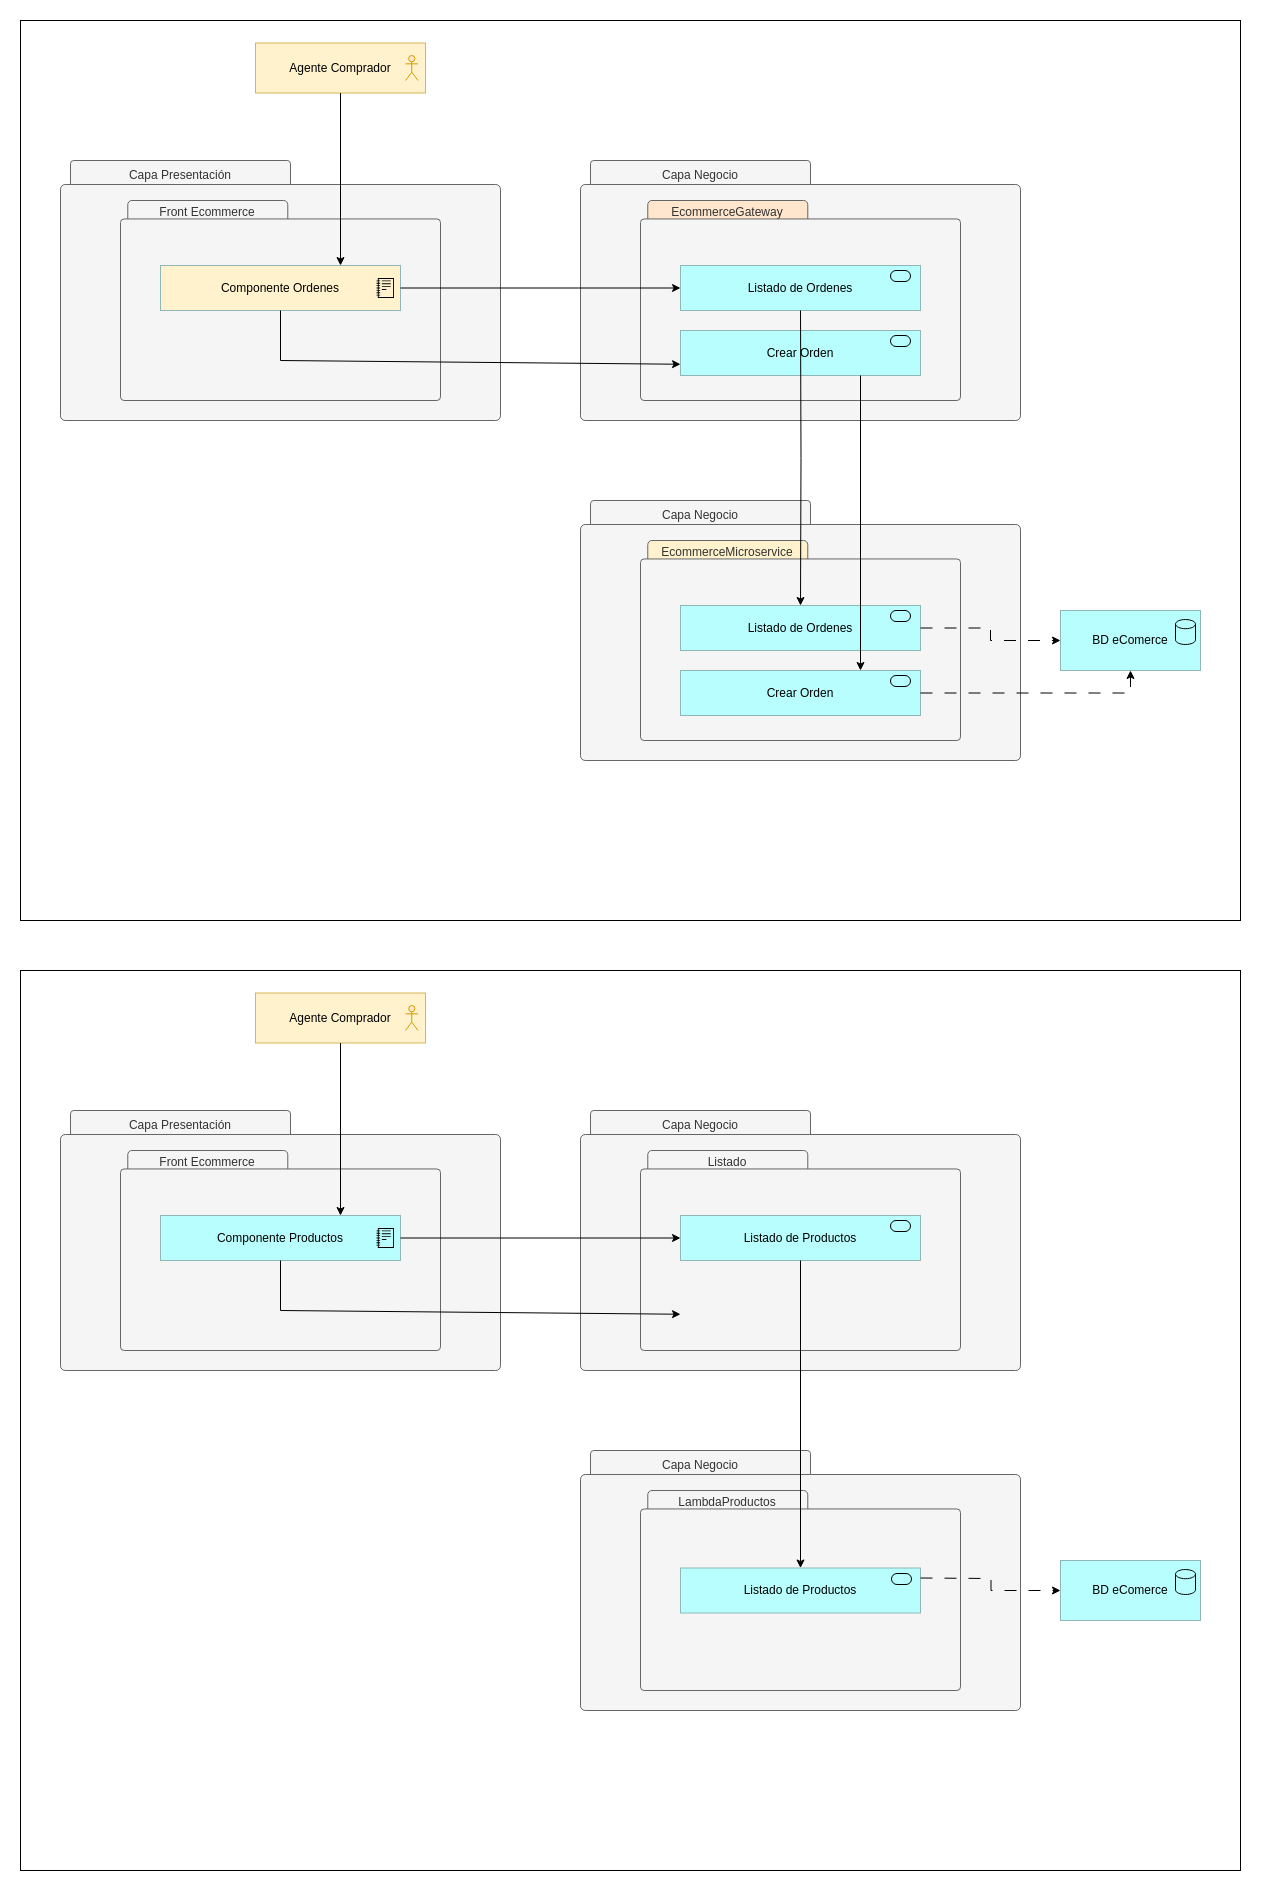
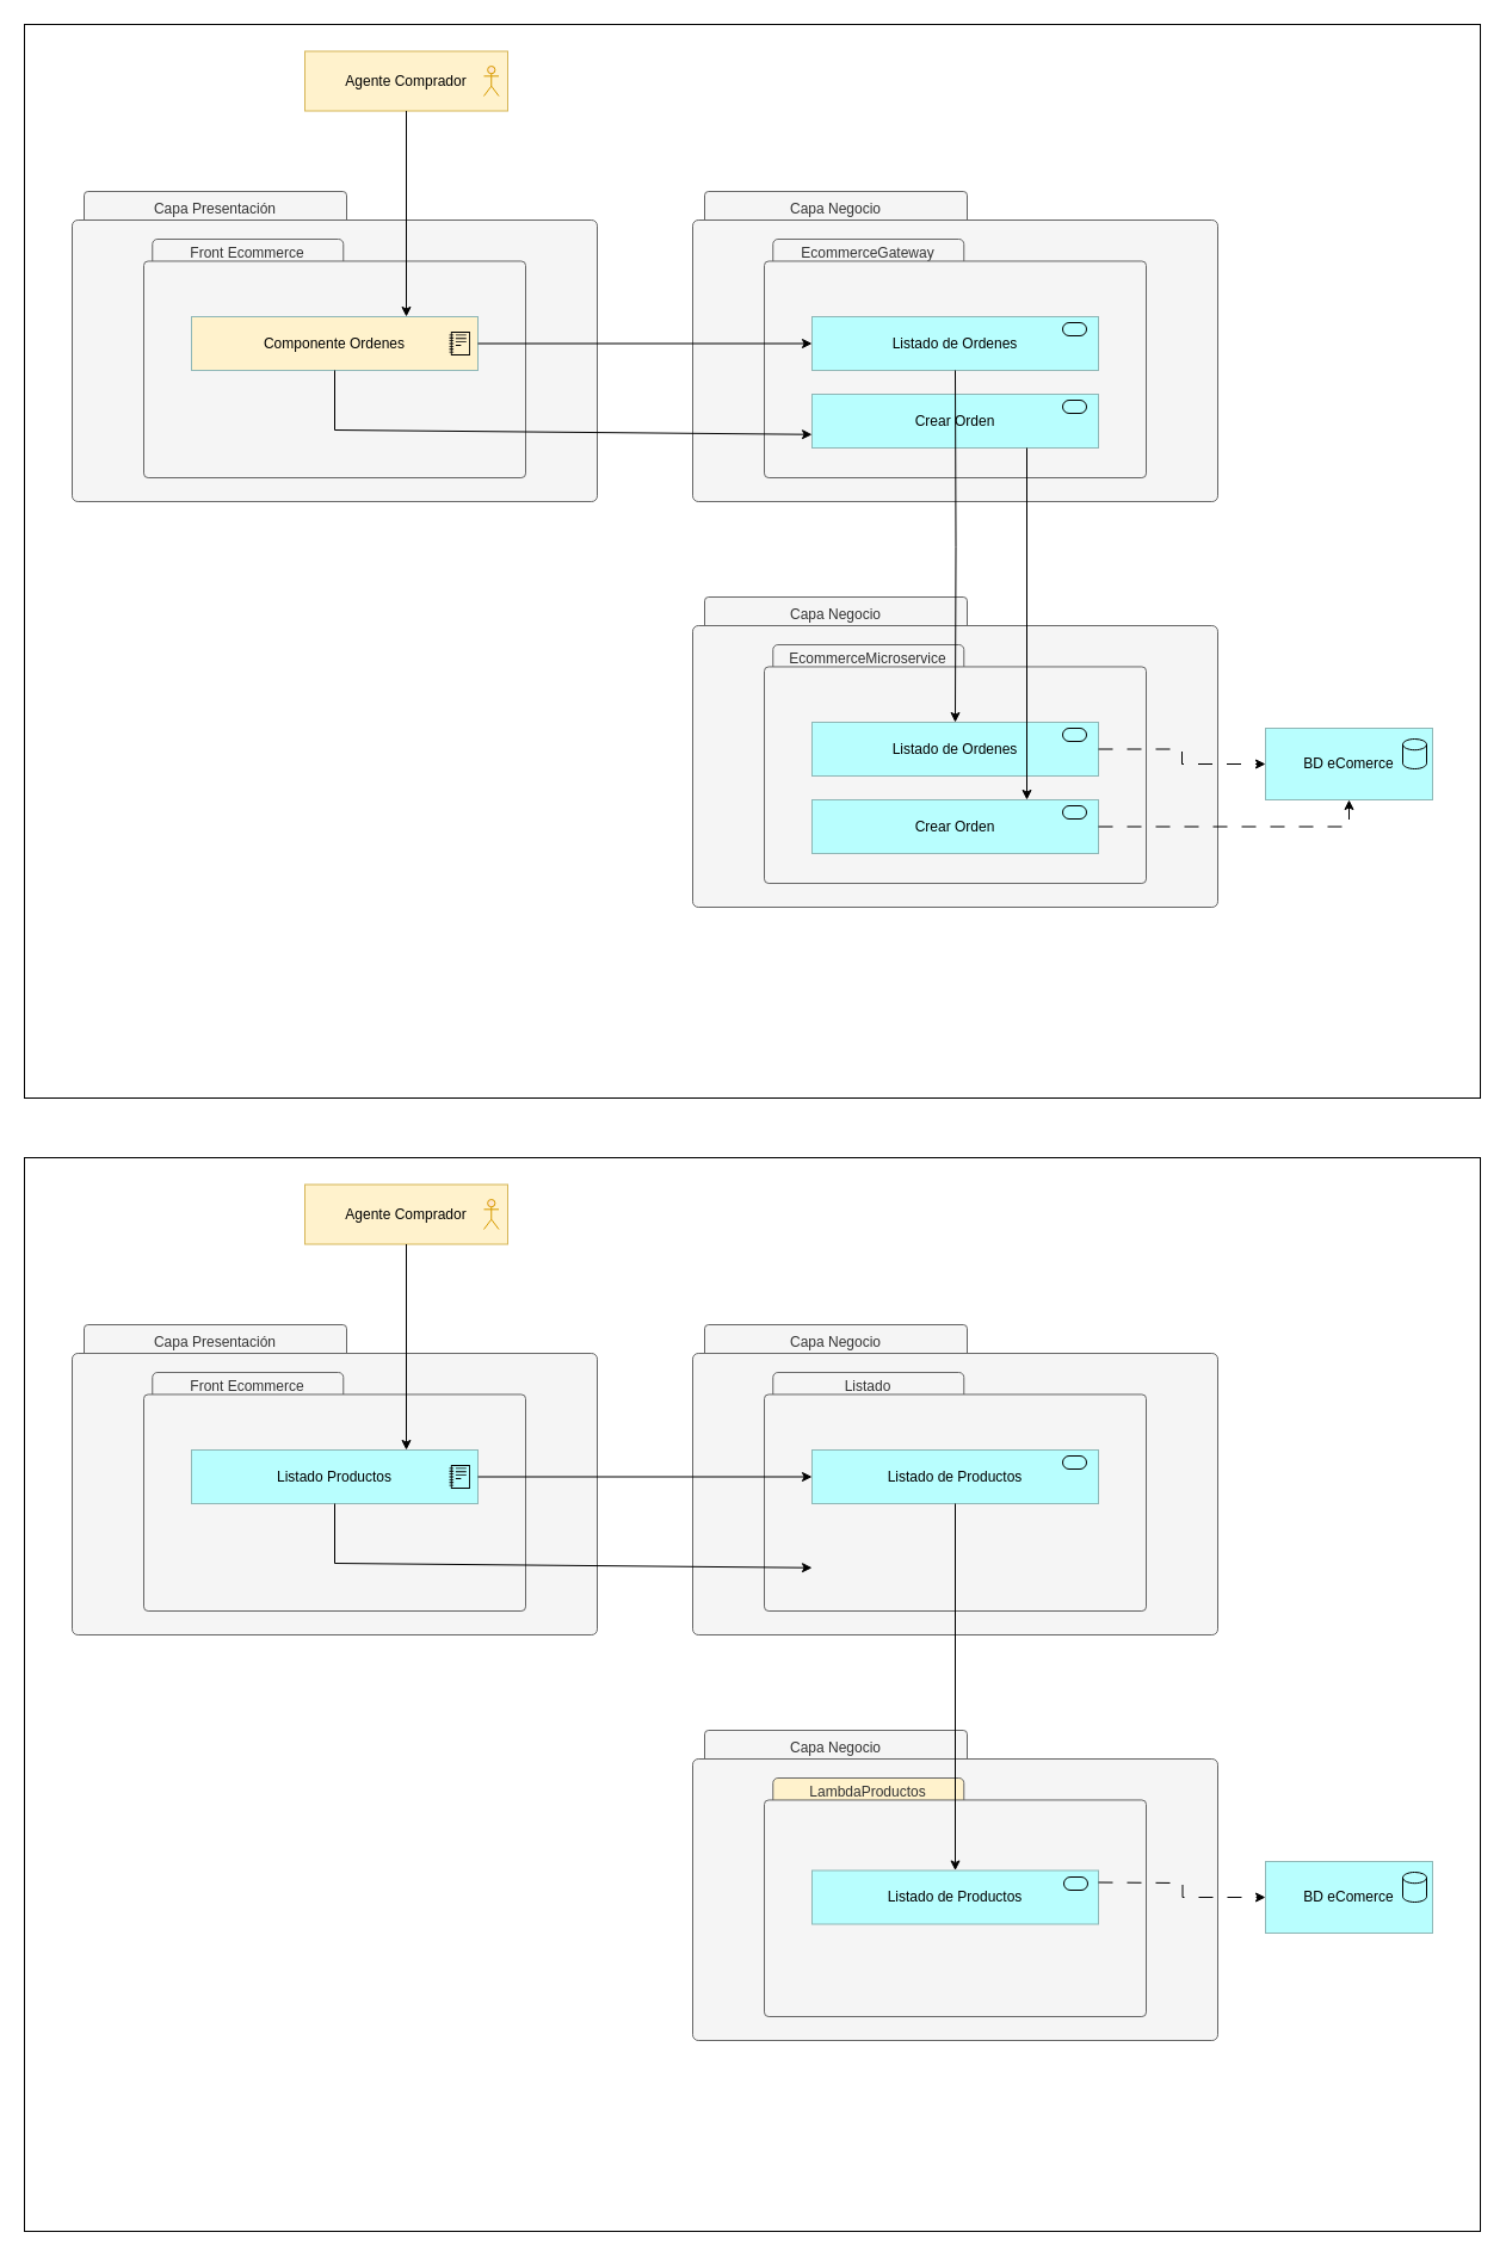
- <mxCell id="16" value="EcommerceGateway" style="rounded=1;whiteSpace=wrap;html=1;fillColor=#ffe6cc;fontColor=#333333;strokeColor=#666666;arcSize=18;" parent="15" vertex="1"><mxGeometry x="7.273" width="160" height="23.077" as="geometry" /></mxCell>
+ <mxCell id="16" value="EcommerceGateway" style="rounded=1;whiteSpace=wrap;html=1;fillColor=#f5f5f5;fontColor=#333333;strokeColor=#666666;arcSize=18;" parent="15" vertex="1"><mxGeometry x="7.273" width="160" height="23.077" as="geometry" /></mxCell>
- <mxCell id="29" value="EcommerceMicroservice" style="rounded=1;whiteSpace=wrap;html=1;fillColor=#fff2cc;fontColor=#333333;strokeColor=#666666;arcSize=18;" vertex="1" parent="28"><mxGeometry x="7.273" width="160" height="23.077" as="geometry" /></mxCell>
+ <mxCell id="29" value="EcommerceMicroservice" style="rounded=1;whiteSpace=wrap;html=1;fillColor=#f5f5f5;fontColor=#333333;strokeColor=#666666;arcSize=18;" vertex="1" parent="28"><mxGeometry x="7.273" width="160" height="23.077" as="geometry" /></mxCell>
- <mxCell id="47" value="Componente Productos" style="rounded=0;whiteSpace=wrap;html=1;fillColor=#b8fefe;strokeColor=#8eb7b6;" vertex="1" parent="44"><mxGeometry x="40" y="65" width="240" height="45" as="geometry" /></mxCell>
+ <mxCell id="47" value="Listado Productos" style="rounded=0;whiteSpace=wrap;html=1;fillColor=#b8fefe;strokeColor=#8eb7b6;" vertex="1" parent="44"><mxGeometry x="40" y="65" width="240" height="45" as="geometry" /></mxCell>
- <mxCell id="64" value="LambdaProductos" style="rounded=1;whiteSpace=wrap;html=1;fillColor=#f5f5f5;fontColor=#333333;strokeColor=#666666;arcSize=18;" vertex="1" parent="63"><mxGeometry x="7.273" width="160" height="23.077" as="geometry" /></mxCell>
+ <mxCell id="64" value="LambdaProductos" style="rounded=1;whiteSpace=wrap;html=1;fillColor=#fff2cc;fontColor=#333333;strokeColor=#666666;arcSize=18;" vertex="1" parent="63"><mxGeometry x="7.273" width="160" height="23.077" as="geometry" /></mxCell>
